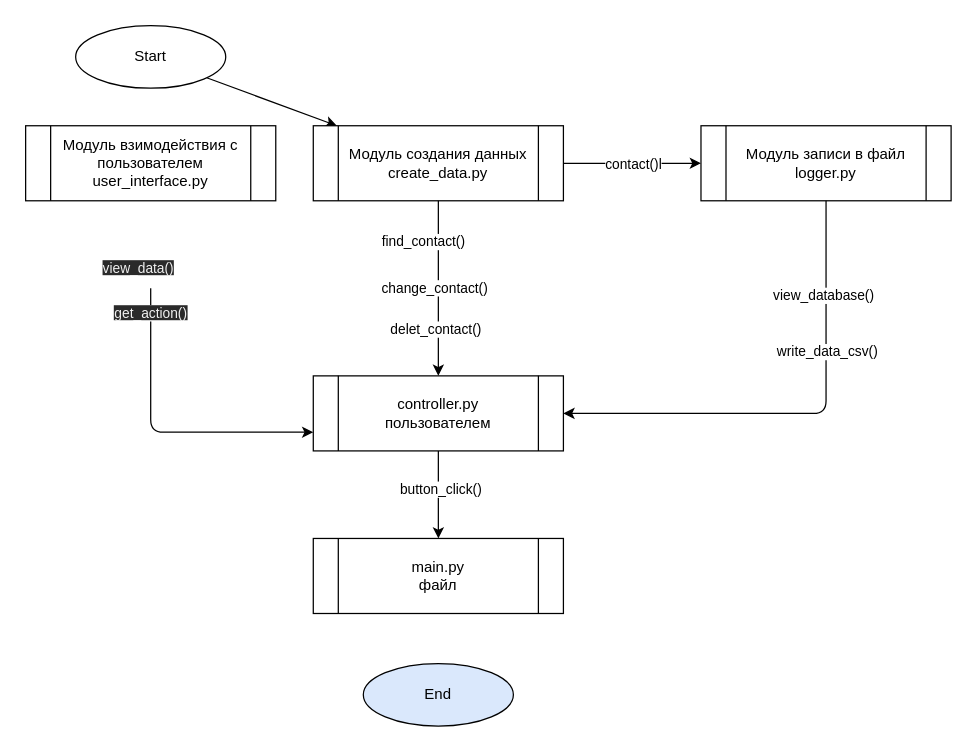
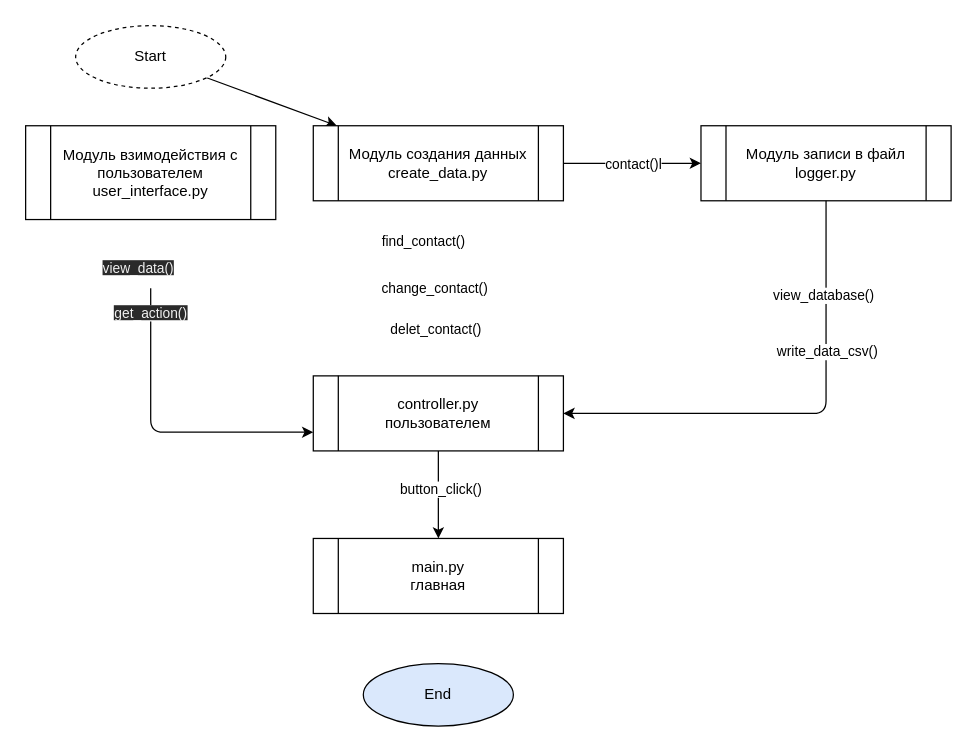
- <mxCell id="5" value="Start" style="ellipse;whiteSpace=wrap;html=1;" parent="1" vertex="1"><mxGeometry x="60" y="20" width="120" height="50" as="geometry" /></mxCell>
+ <mxCell id="5" value="Start" style="ellipse;whiteSpace=wrap;html=1;dashed=1;" parent="1" vertex="1"><mxGeometry x="60" y="20" width="120" height="50" as="geometry" /></mxCell>
- <mxCell id="2" value="Модуль взимодействия с пользователем&lt;br&gt;user_interface.py" style="shape=process;whiteSpace=wrap;html=1;backgroundOutline=1;" parent="1" vertex="1"><mxGeometry x="20" y="100" width="200" height="60" as="geometry" /></mxCell>
+ <mxCell id="2" value="Модуль взимодействия с пользователем&lt;br&gt;user_interface.py" style="shape=process;whiteSpace=wrap;html=1;backgroundOutline=1;" parent="1" vertex="1"><mxGeometry x="20" y="100" width="200" height="75" as="geometry" /></mxCell>
- <mxCell id="15" value="" style="endArrow=classic;html=1;exitX=0.5;exitY=1;exitDx=0;exitDy=0;entryX=0.5;entryY=0;entryDx=0;entryDy=0;" parent="1" source="6" target="10" edge="1"><mxGeometry relative="1" as="geometry"><mxPoint x="200" y="330" as="sourcePoint" /><mxPoint x="300" y="330" as="targetPoint" /><Array as="points" /></mxGeometry></mxCell>
- <mxCell id="3" value="main.py&lt;br&gt;файл" style="shape=process;whiteSpace=wrap;html=1;backgroundOutline=1;" parent="1" vertex="1"><mxGeometry x="250" y="430" width="200" height="60" as="geometry" /></mxCell>
+ <mxCell id="3" value="main.py&lt;br&gt;главная" style="shape=process;whiteSpace=wrap;html=1;backgroundOutline=1;" parent="1" vertex="1"><mxGeometry x="250" y="430" width="200" height="60" as="geometry" /></mxCell>
